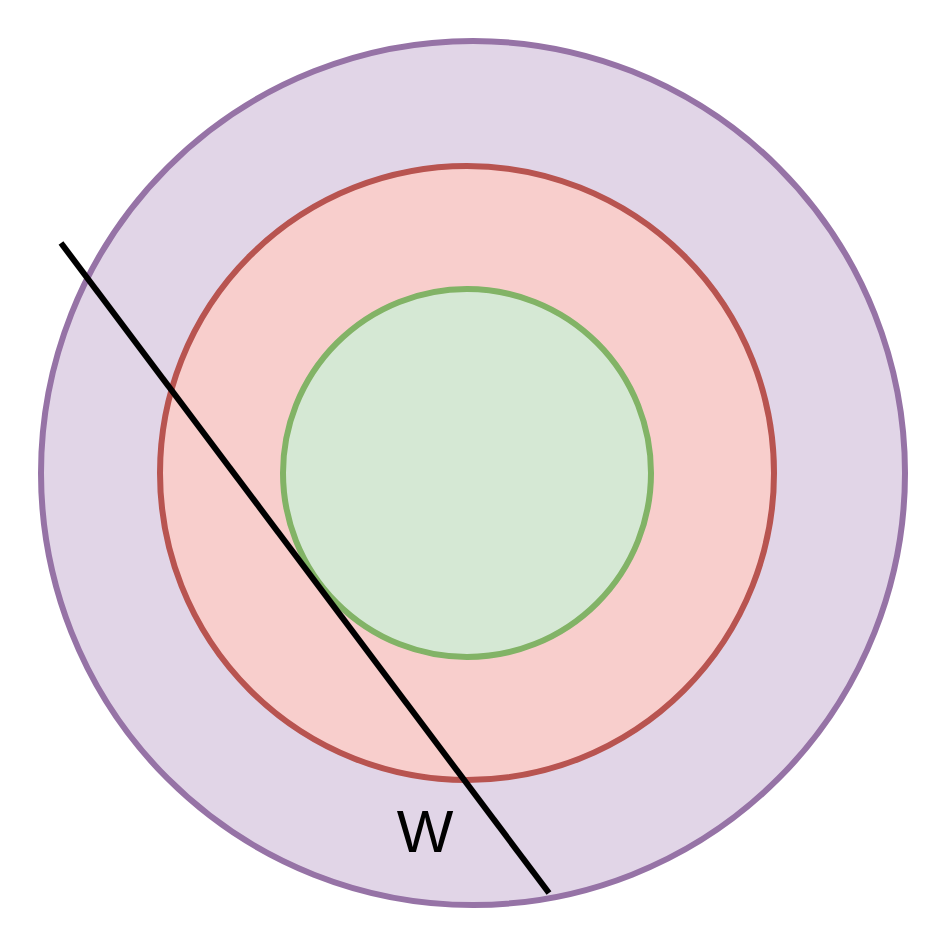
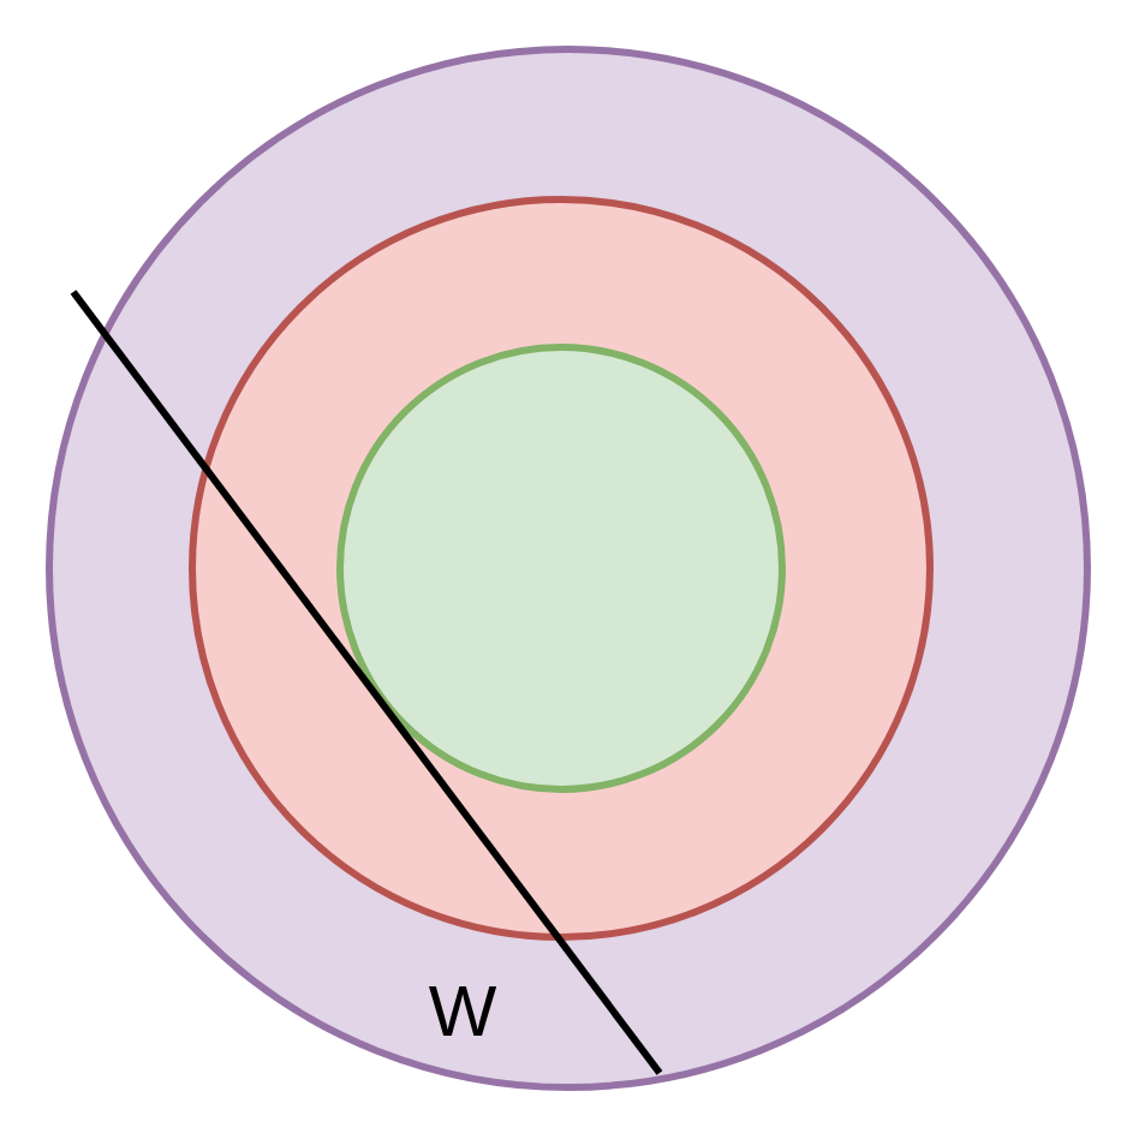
- <mxCell id="6" value="&lt;font style=&quot;font-size: 30px&quot;&gt;W&lt;/font&gt;" style="text;html=1;align=center;verticalAlign=middle;resizable=0;points=[];autosize=1;" vertex="1" parent="1"><mxGeometry x="193" y="403" width="38" height="24" as="geometry" /></mxCell>
+ <mxCell id="6" value="&lt;font style=&quot;font-size: 30px&quot;&gt;W&lt;/font&gt;" style="text;html=1;align=center;verticalAlign=middle;resizable=0;points=[];autosize=1;" vertex="1" parent="1"><mxGeometry x="173" y="408" width="38" height="24" as="geometry" /></mxCell>
